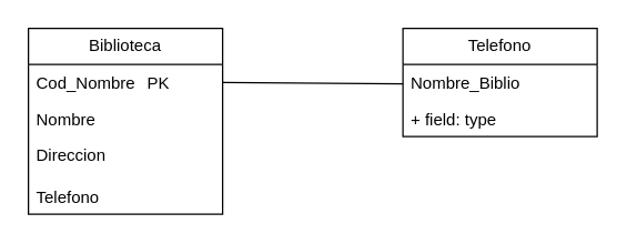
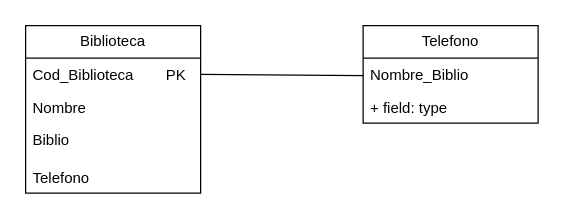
- <mxCell id="3" value="Cod_Nombre&lt;span style=&quot;white-space: pre;&quot;&gt;&#09;&lt;/span&gt;PK" style="text;strokeColor=none;fillColor=none;align=left;verticalAlign=top;spacingLeft=4;spacingRight=4;overflow=hidden;rotatable=0;points=[[0,0.5],[1,0.5]];portConstraint=eastwest;whiteSpace=wrap;html=1;" vertex="1" parent="2"><mxGeometry y="26" width="140" height="26" as="geometry" /></mxCell>
+ <mxCell id="3" value="Cod_Biblioteca&lt;span style=&quot;white-space: pre;&quot;&gt;&#09;&lt;/span&gt;PK" style="text;strokeColor=none;fillColor=none;align=left;verticalAlign=top;spacingLeft=4;spacingRight=4;overflow=hidden;rotatable=0;points=[[0,0.5],[1,0.5]];portConstraint=eastwest;whiteSpace=wrap;html=1;" vertex="1" parent="2"><mxGeometry y="26" width="140" height="26" as="geometry" /></mxCell>
- <mxCell id="5" value="Direccion" style="text;strokeColor=none;fillColor=none;align=left;verticalAlign=top;spacingLeft=4;spacingRight=4;overflow=hidden;rotatable=0;points=[[0,0.5],[1,0.5]];portConstraint=eastwest;whiteSpace=wrap;html=1;" vertex="1" parent="2"><mxGeometry y="78" width="140" height="30" as="geometry" /></mxCell>
+ <mxCell id="5" value="Biblio" style="text;strokeColor=none;fillColor=none;align=left;verticalAlign=top;spacingLeft=4;spacingRight=4;overflow=hidden;rotatable=0;points=[[0,0.5],[1,0.5]];portConstraint=eastwest;whiteSpace=wrap;html=1;" vertex="1" parent="2"><mxGeometry y="78" width="140" height="30" as="geometry" /></mxCell>
